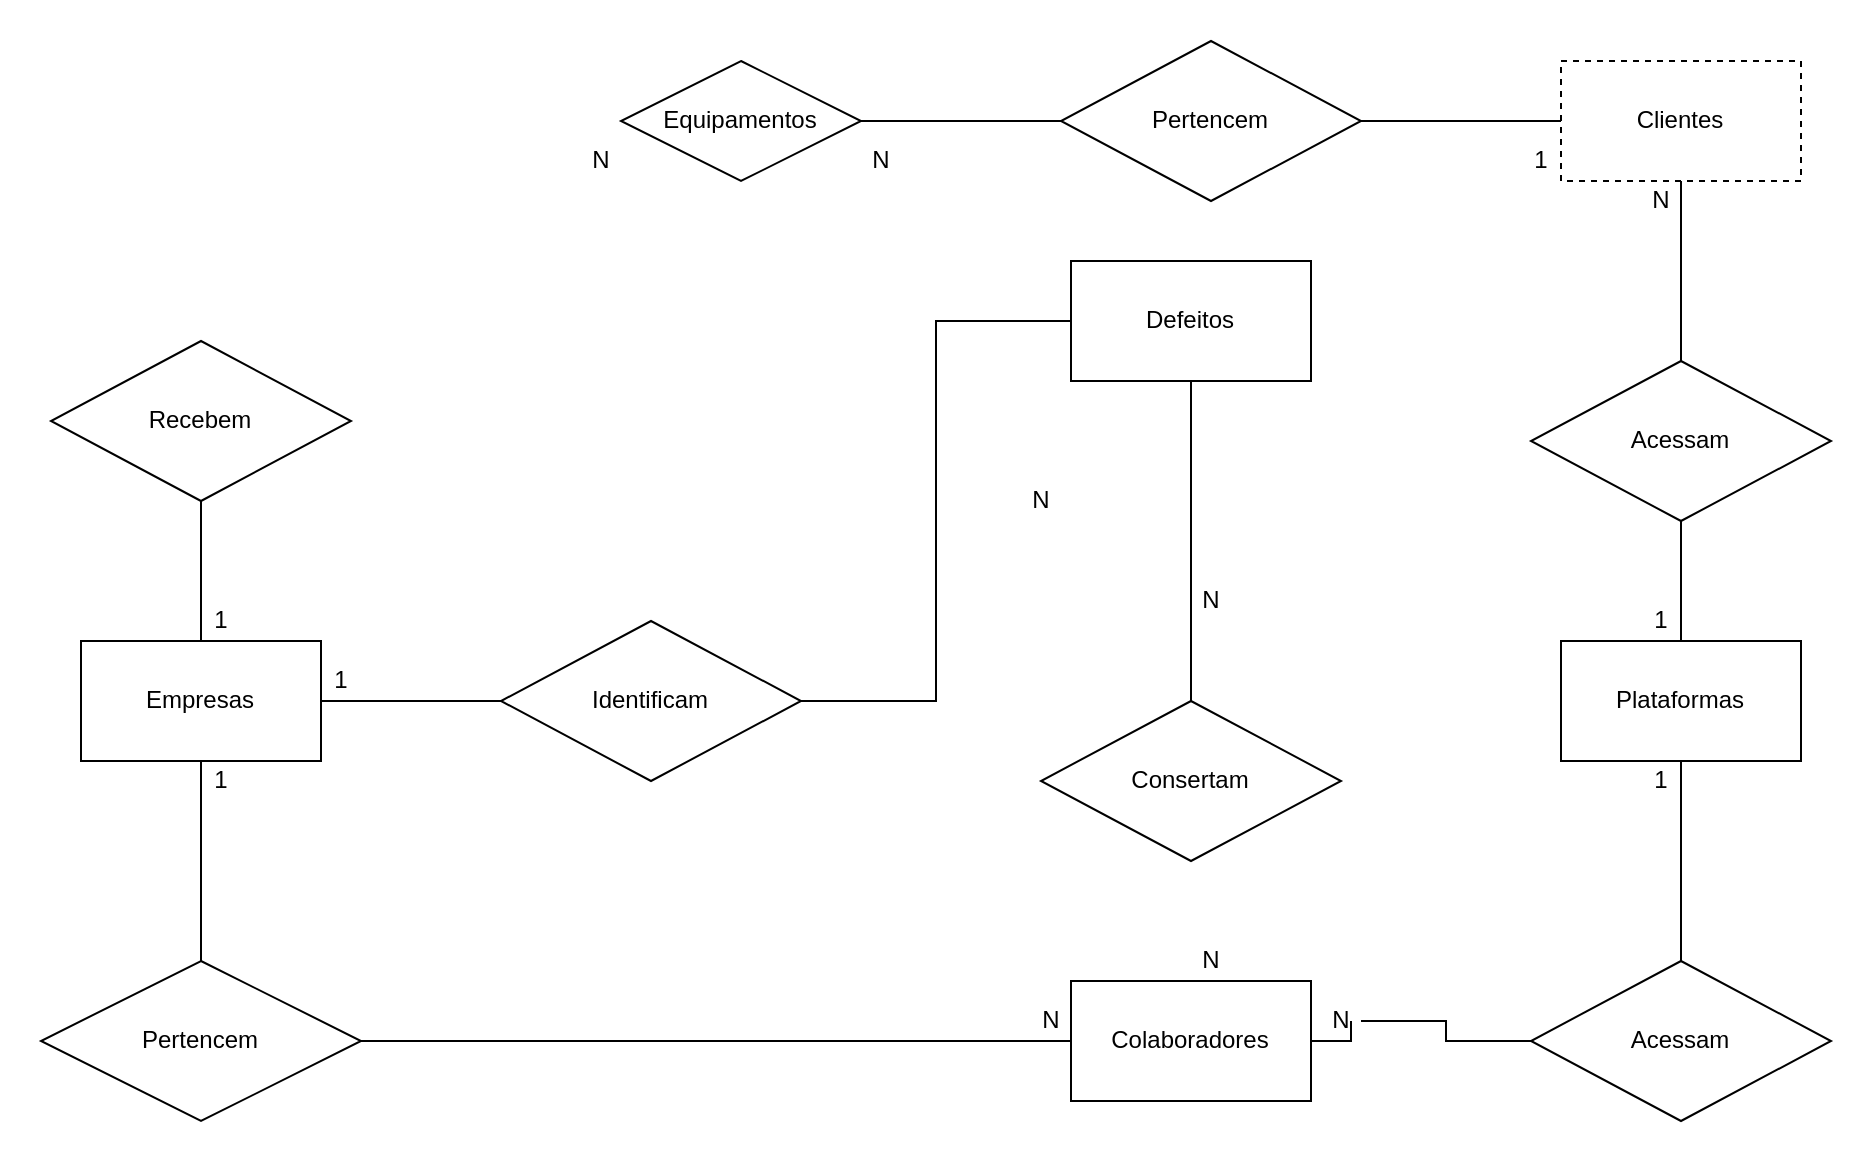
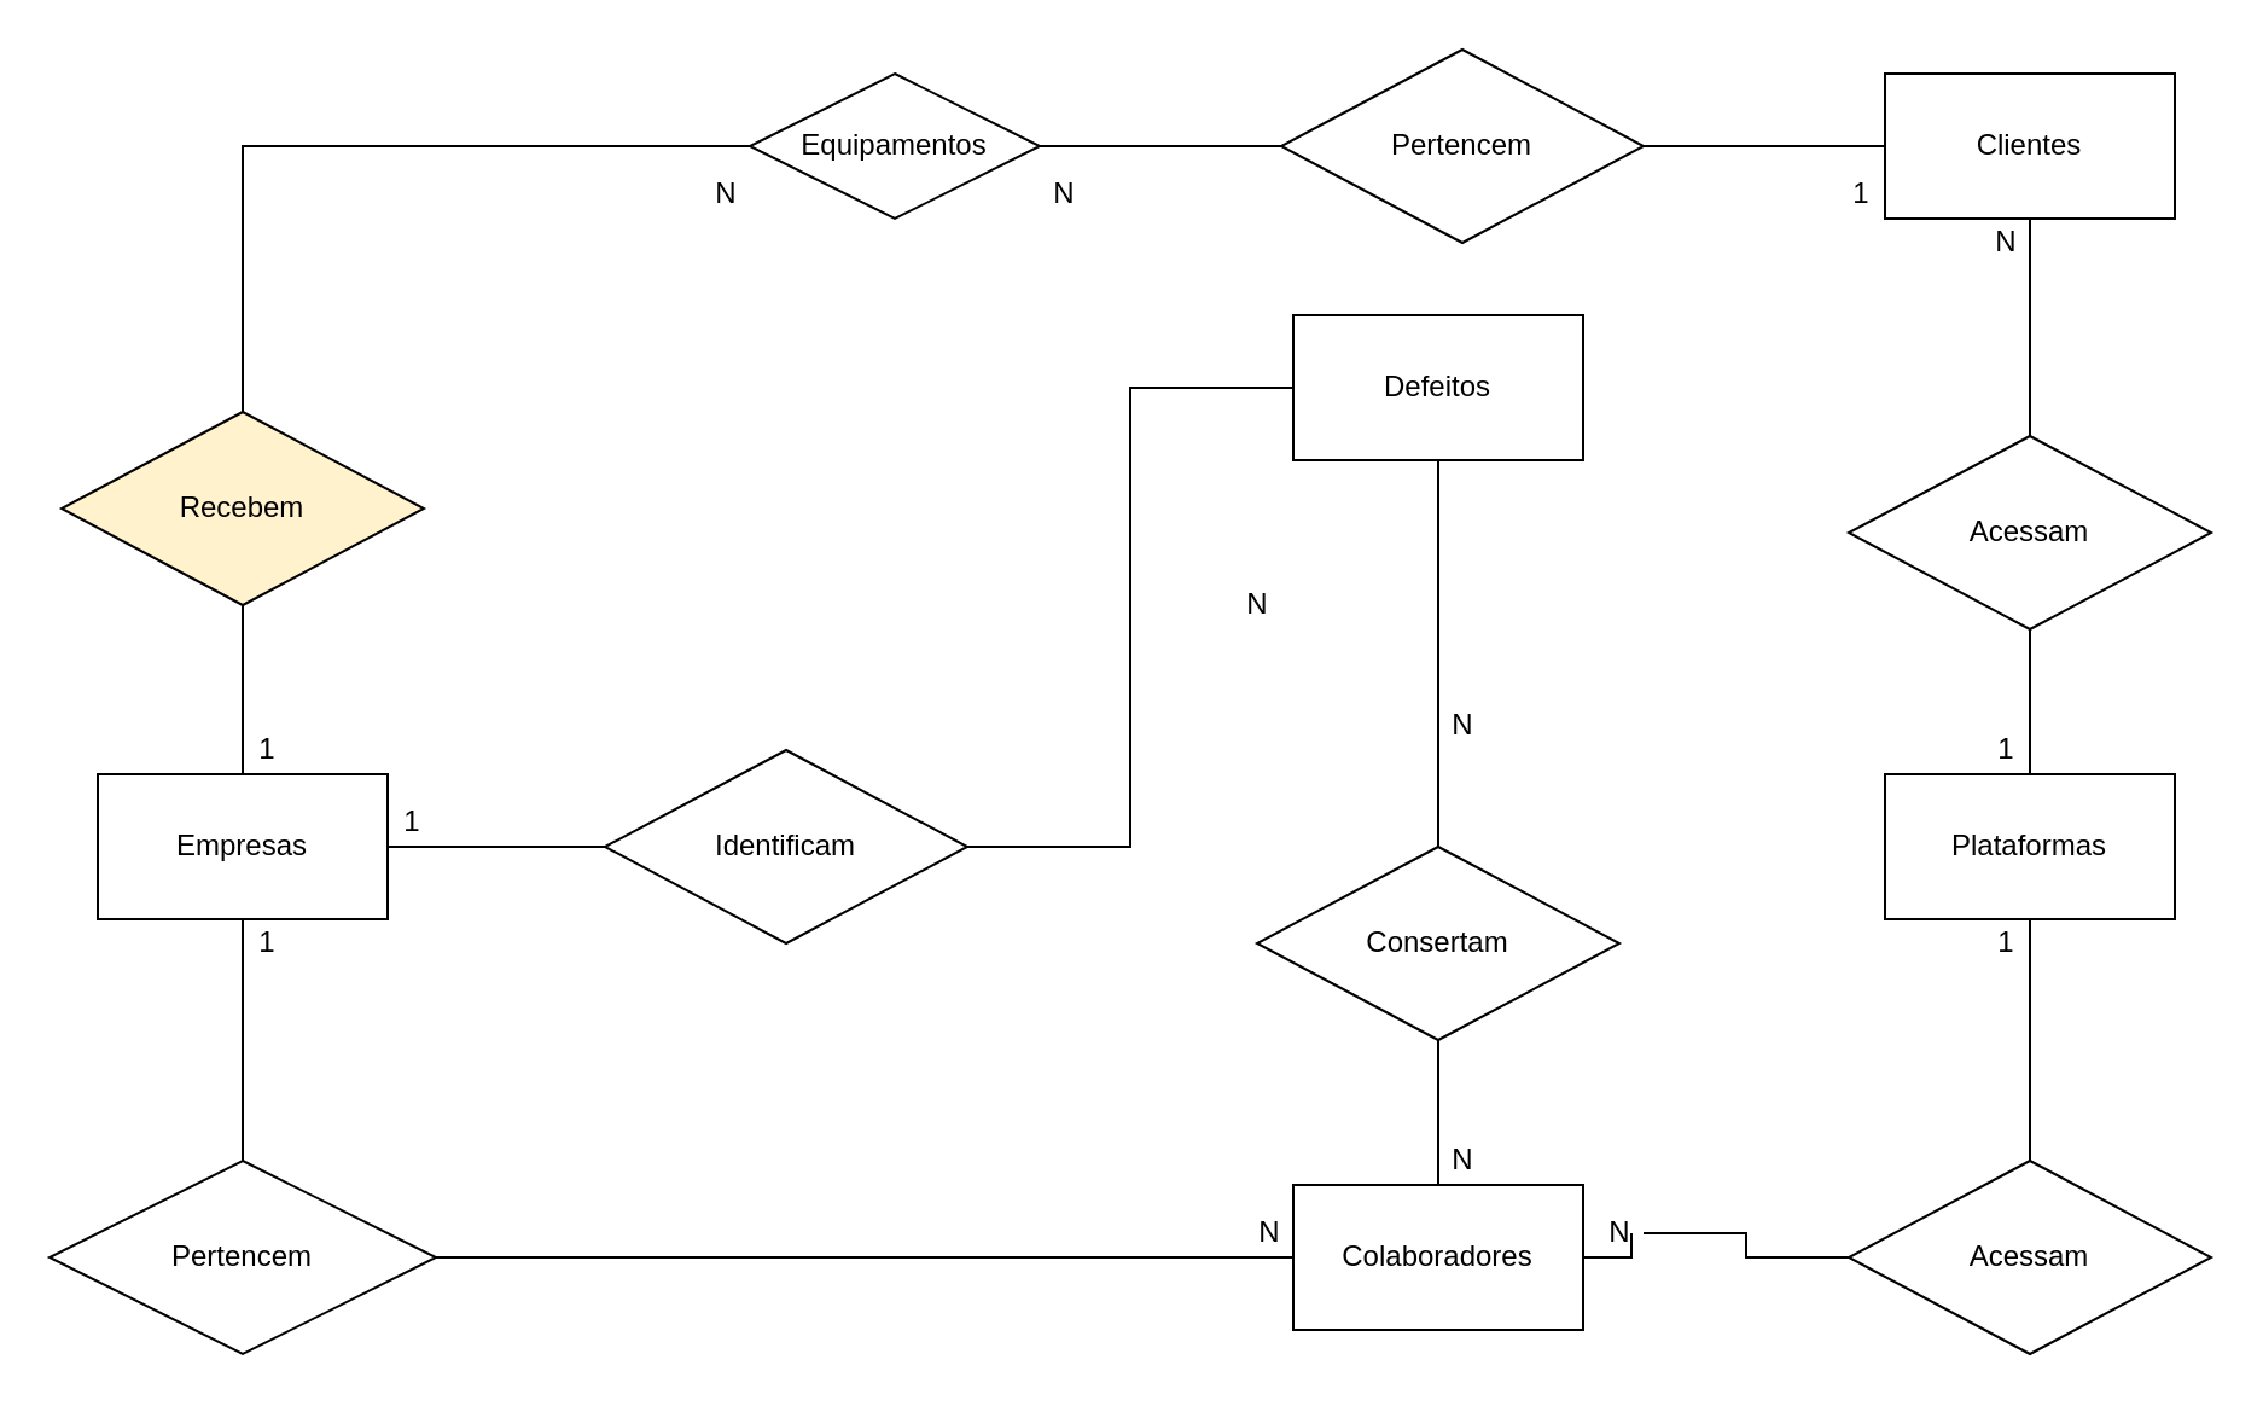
+ <mxCell id="10" value="" style="edgeStyle=orthogonalEdgeStyle;rounded=0;orthogonalLoop=1;jettySize=auto;html=1;endArrow=none;endFill=0;" edge="1" parent="1" source="11" target="13"><mxGeometry relative="1" as="geometry"><Array as="points"><mxPoint x="100" y="60" /></Array></mxGeometry></mxCell>
- <mxCell id="16" value="Clientes" style="whiteSpace=wrap;html=1;rounded=0;dashed=1;" vertex="1" parent="1"><mxGeometry x="780" y="30" width="120" height="60" as="geometry" /></mxCell>
+ <mxCell id="16" value="Clientes" style="whiteSpace=wrap;html=1;rounded=0;" vertex="1" parent="1"><mxGeometry x="780" y="30" width="120" height="60" as="geometry" /></mxCell>
- <mxCell id="11" value="Recebem" style="rhombus;whiteSpace=wrap;html=1;rounded=0;" vertex="1" parent="1"><mxGeometry x="25" width="150" height="80" as="geometry" y="170" /></mxCell>
+ <mxCell id="11" value="Recebem" style="rhombus;whiteSpace=wrap;html=1;rounded=0;fillColor=#fff2cc;" vertex="1" parent="1"><mxGeometry x="25" width="150" height="80" as="geometry" y="170" /></mxCell>
+ <mxCell id="5" value="" style="edgeStyle=orthogonalEdgeStyle;rounded=0;orthogonalLoop=1;jettySize=auto;html=1;endArrow=none;endFill=0;" edge="1" parent="1" source="6" target="9"><mxGeometry relative="1" as="geometry" /></mxCell>
